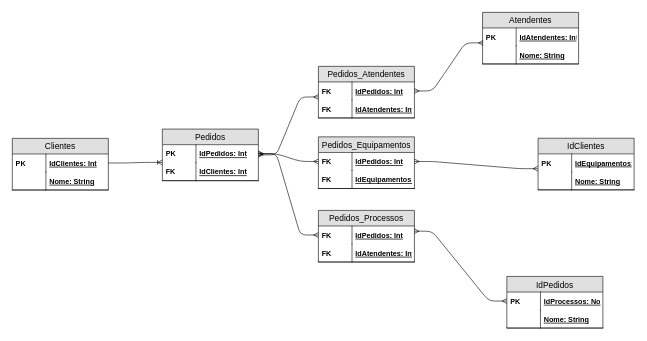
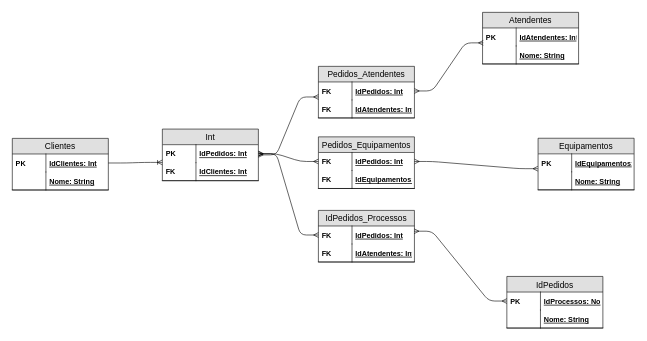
- <mxCell id="2" value="Pedidos" style="swimlane;fontStyle=0;childLayout=stackLayout;horizontal=1;startSize=26;fillColor=#e0e0e0;horizontalStack=0;resizeParent=1;resizeParentMax=0;resizeLast=0;collapsible=1;marginBottom=0;swimlaneFillColor=#ffffff;align=center;fontSize=14;" vertex="1" parent="1"><mxGeometry x="270" y="214.466" width="160" height="86" as="geometry"><mxRectangle x="120" y="100" width="80" height="26" as="alternateBounds" /></mxGeometry></mxCell>
+ <mxCell id="2" value="Int" style="swimlane;fontStyle=0;childLayout=stackLayout;horizontal=1;startSize=26;fillColor=#e0e0e0;horizontalStack=0;resizeParent=1;resizeParentMax=0;resizeLast=0;collapsible=1;marginBottom=0;swimlaneFillColor=#ffffff;align=center;fontSize=14;" vertex="1" parent="1"><mxGeometry x="270" y="214.466" width="160" height="86" as="geometry"><mxRectangle x="120" y="100" width="80" height="26" as="alternateBounds" /></mxGeometry></mxCell>
- <mxCell id="22" value="IdClientes" style="swimlane;fontStyle=0;childLayout=stackLayout;horizontal=1;startSize=26;fillColor=#e0e0e0;horizontalStack=0;resizeParent=1;resizeParentMax=0;resizeLast=0;collapsible=1;marginBottom=0;swimlaneFillColor=#ffffff;align=center;fontSize=14;" vertex="1" parent="1"><mxGeometry x="896" y="229.759" width="160" height="86" as="geometry"><mxRectangle x="400" y="100" width="100" height="26" as="alternateBounds" /></mxGeometry></mxCell>
+ <mxCell id="22" value="Equipamentos" style="swimlane;fontStyle=0;childLayout=stackLayout;horizontal=1;startSize=26;fillColor=#e0e0e0;horizontalStack=0;resizeParent=1;resizeParentMax=0;resizeLast=0;collapsible=1;marginBottom=0;swimlaneFillColor=#ffffff;align=center;fontSize=14;" vertex="1" parent="1"><mxGeometry x="896" y="229.759" width="160" height="86" as="geometry"><mxRectangle x="400" y="100" width="100" height="26" as="alternateBounds" /></mxGeometry></mxCell>
- <mxCell id="37" value="Pedidos_Processos" style="swimlane;fontStyle=0;childLayout=stackLayout;horizontal=1;startSize=26;fillColor=#e0e0e0;horizontalStack=0;resizeParent=1;resizeParentMax=0;resizeLast=0;collapsible=1;marginBottom=0;swimlaneFillColor=#ffffff;align=center;fontSize=14;" vertex="1" parent="1"><mxGeometry x="530" y="349.966" width="160" height="86" as="geometry"><mxRectangle x="120" y="100" width="80" height="26" as="alternateBounds" /></mxGeometry></mxCell>
+ <mxCell id="37" value="IdPedidos_Processos" style="swimlane;fontStyle=0;childLayout=stackLayout;horizontal=1;startSize=26;fillColor=#e0e0e0;horizontalStack=0;resizeParent=1;resizeParentMax=0;resizeLast=0;collapsible=1;marginBottom=0;swimlaneFillColor=#ffffff;align=center;fontSize=14;" vertex="1" parent="1"><mxGeometry x="530" y="349.966" width="160" height="86" as="geometry"><mxRectangle x="120" y="100" width="80" height="26" as="alternateBounds" /></mxGeometry></mxCell>
